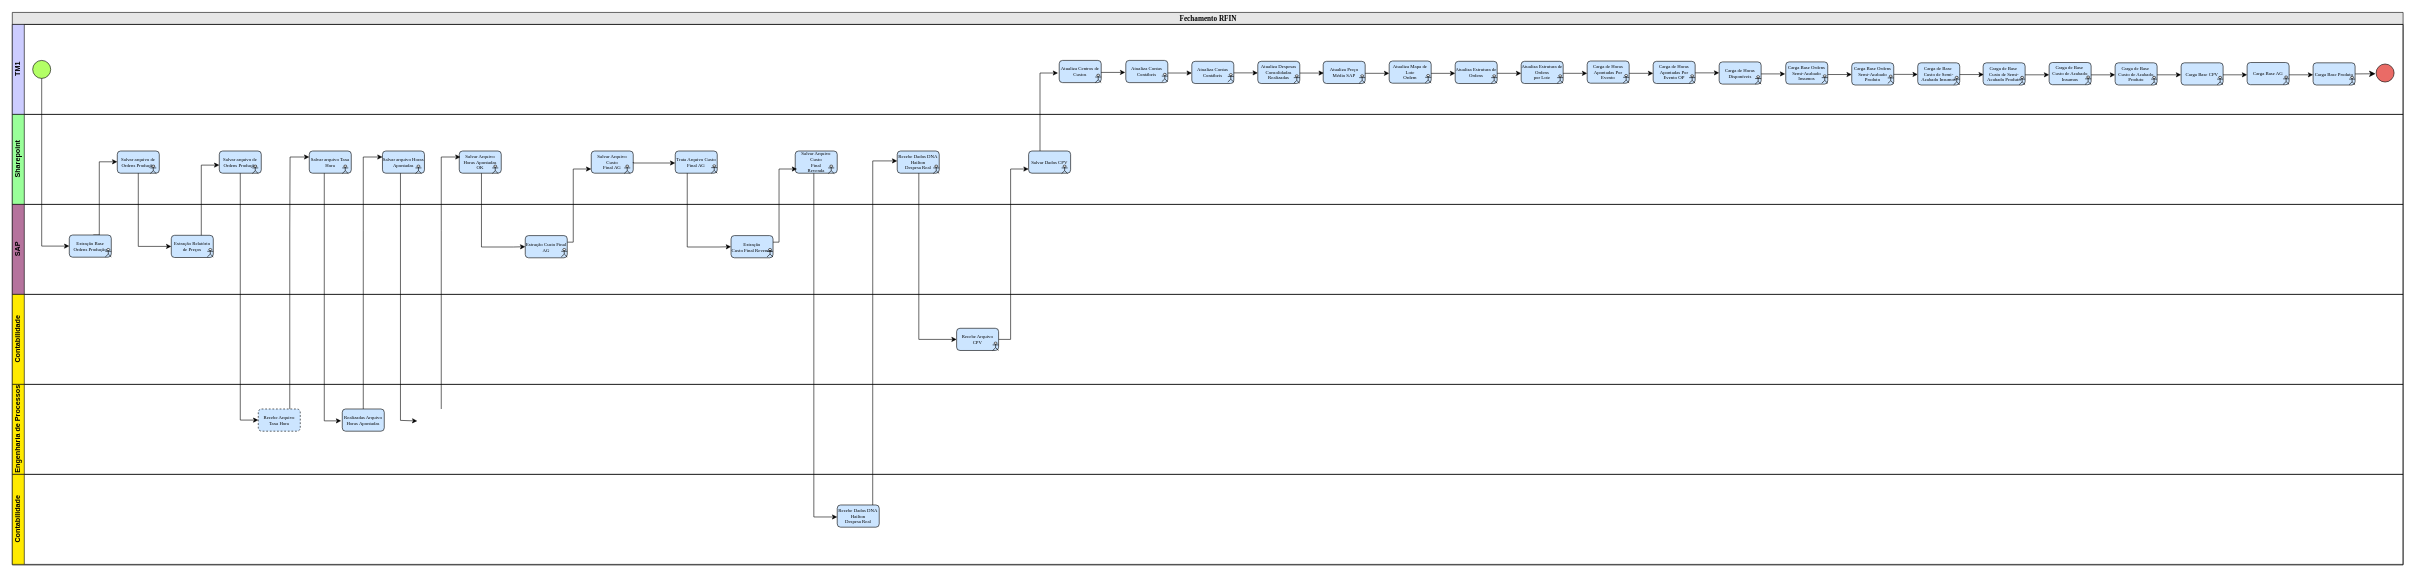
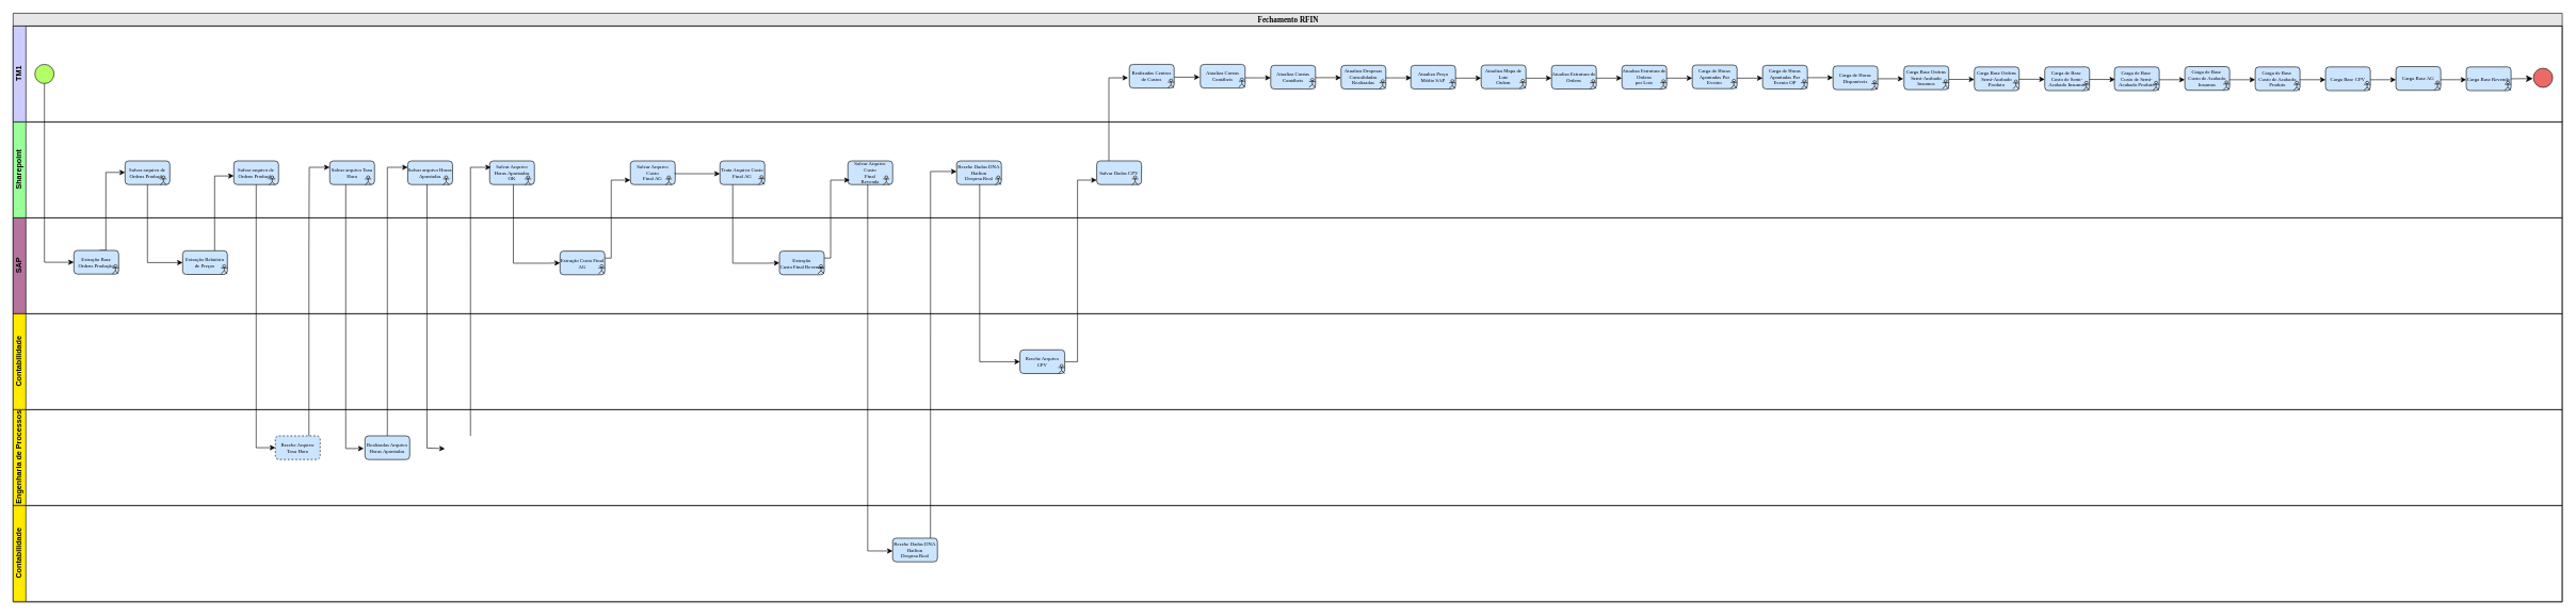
- <mxCell id="7" value="Atualiza Centros de Custos" style="rounded=1;whiteSpace=wrap;html=1;shadow=0;labelBackgroundColor=none;strokeWidth=1;fontFamily=Verdana;fontSize=8;align=center;fillColor=#CCE5FF;" vertex="1" parent="3"><mxGeometry x="1745" y="60" width="70" height="37" as="geometry" /></mxCell>
+ <mxCell id="7" value="Realizadas Centros de Custos" style="rounded=1;whiteSpace=wrap;html=1;shadow=0;labelBackgroundColor=none;strokeWidth=1;fontFamily=Verdana;fontSize=8;align=center;fillColor=#CCE5FF;" vertex="1" parent="3"><mxGeometry x="1745" y="60" width="70" height="37" as="geometry" /></mxCell>
- <mxCell id="55" value="Carga Base Produto" style="rounded=1;whiteSpace=wrap;html=1;shadow=0;labelBackgroundColor=none;strokeWidth=1;fontFamily=Verdana;fontSize=8;align=center;fillColor=#CCE5FF;" vertex="1" parent="3"><mxGeometry x="3835" y="64" width="70" height="37" as="geometry" /></mxCell>
+ <mxCell id="55" value="Carga Base Revenda" style="rounded=1;whiteSpace=wrap;html=1;shadow=0;labelBackgroundColor=none;strokeWidth=1;fontFamily=Verdana;fontSize=8;align=center;fillColor=#CCE5FF;" vertex="1" parent="3"><mxGeometry x="3835" y="64" width="70" height="37" as="geometry" /></mxCell>
